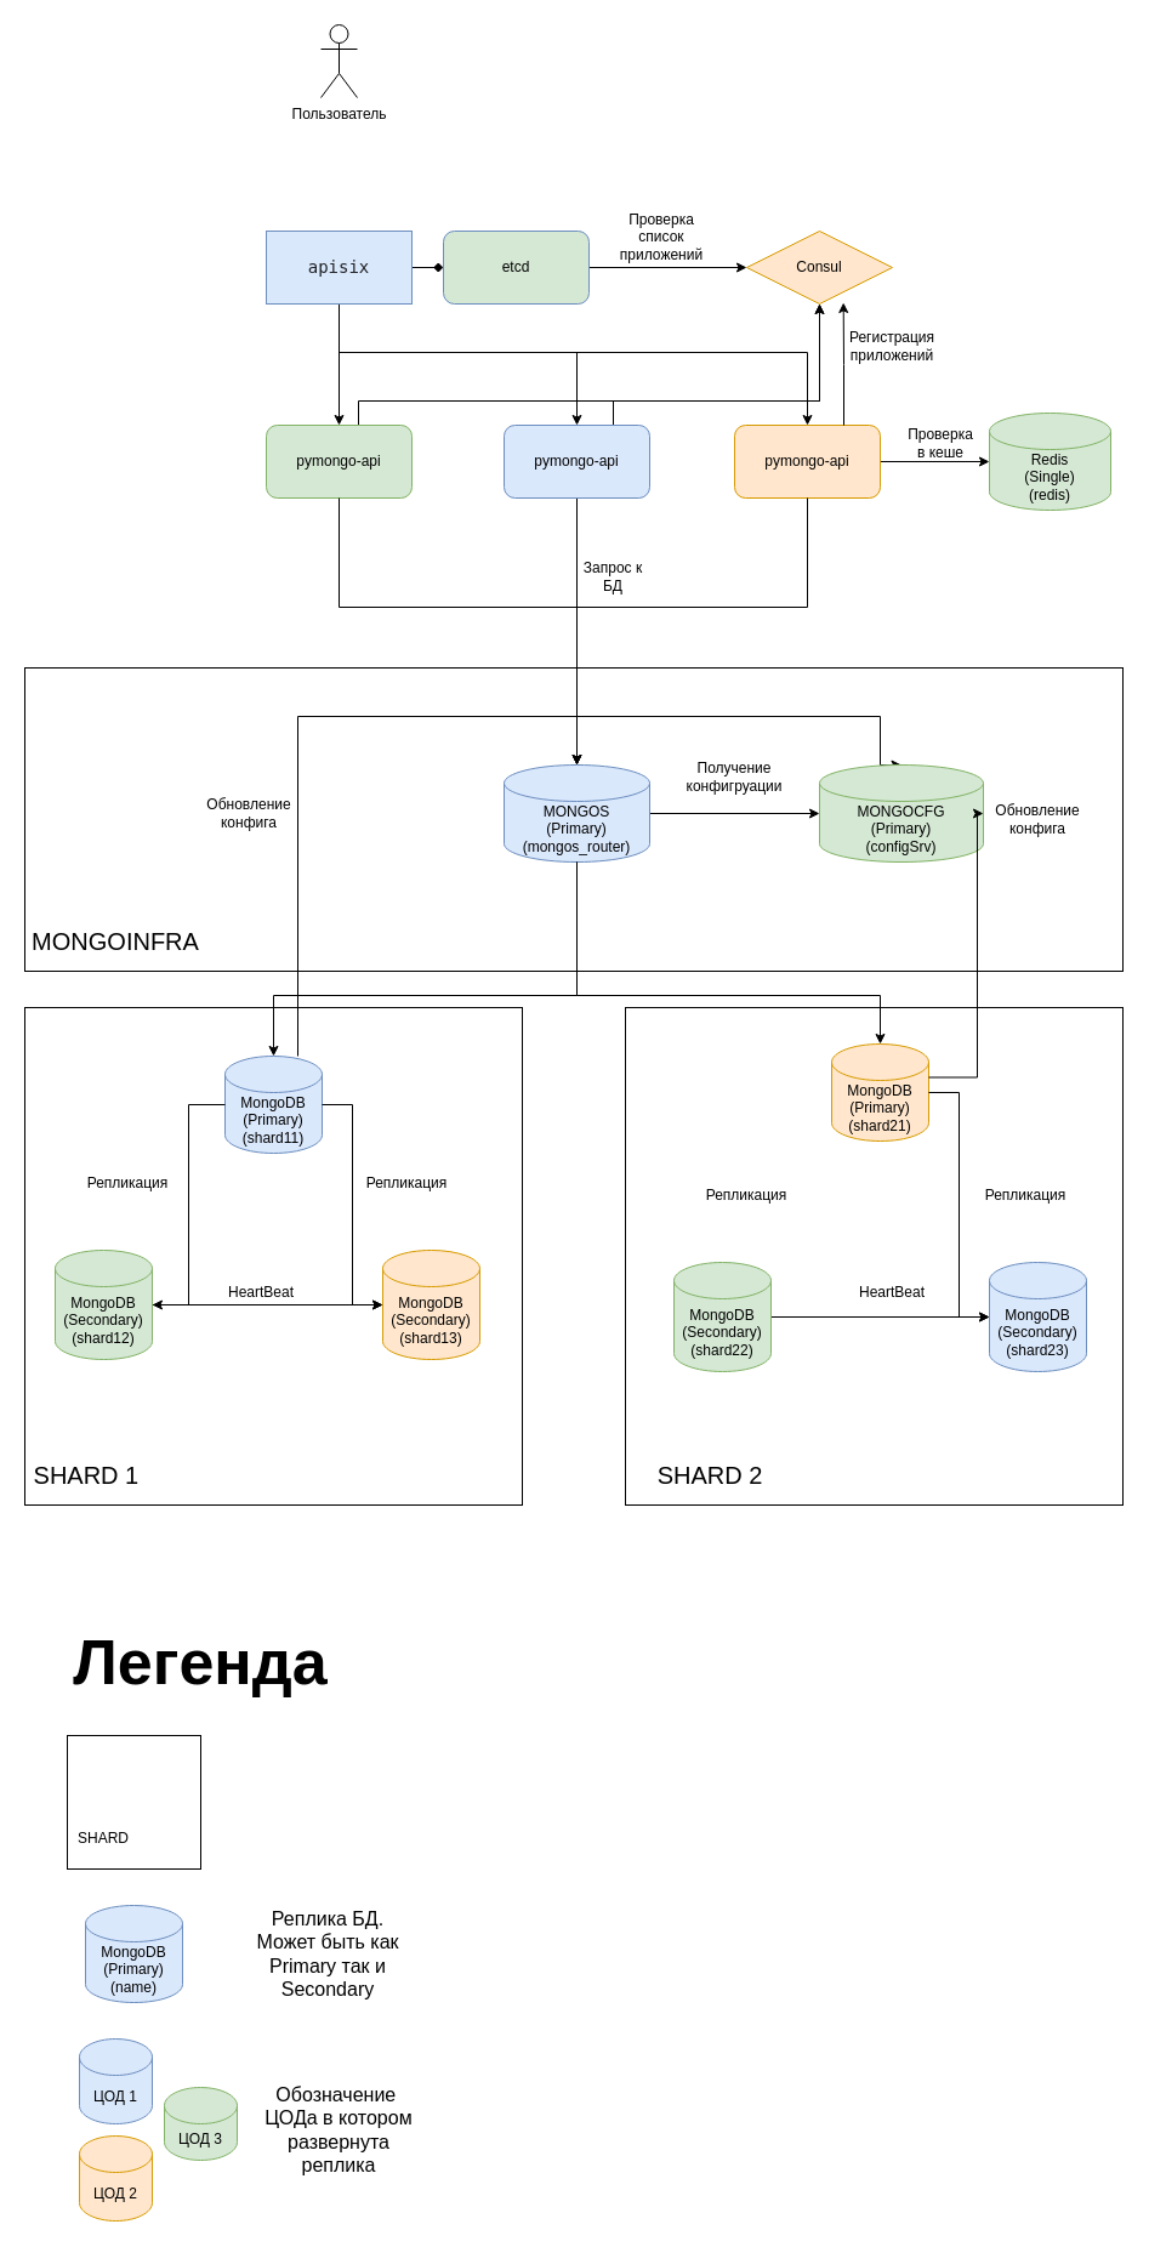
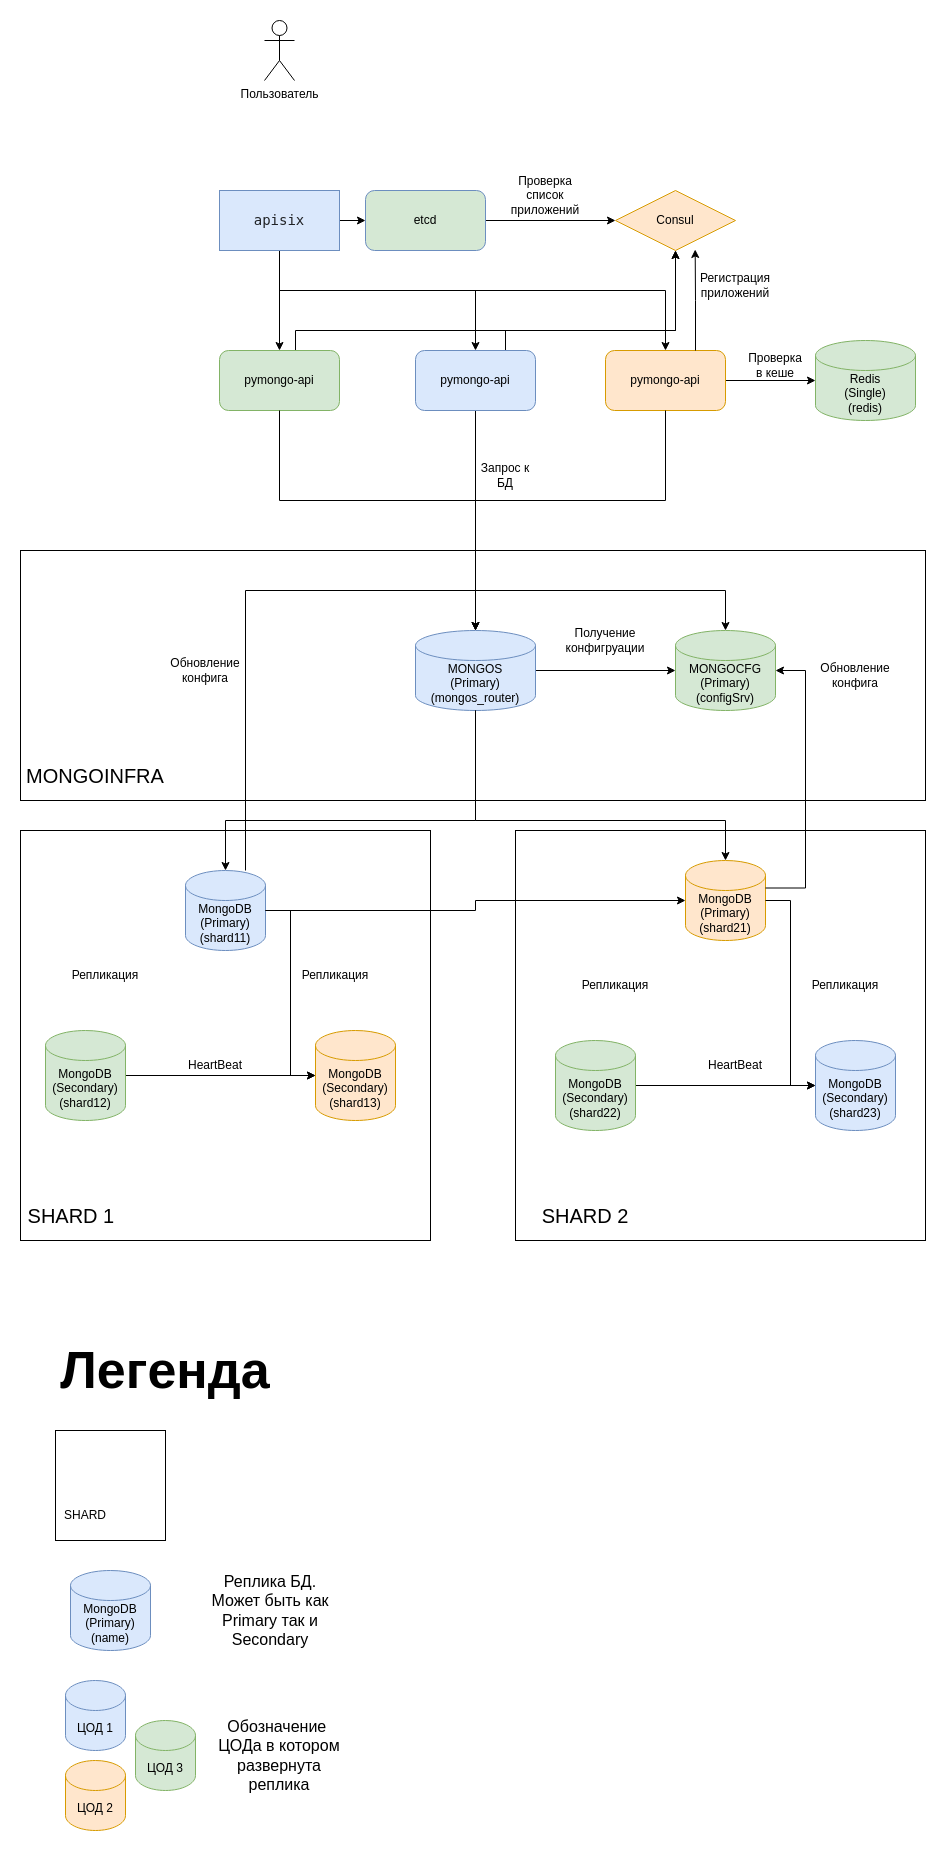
- <mxCell id="58" style="edgeStyle=orthogonalEdgeStyle;rounded=0;orthogonalLoop=1;jettySize=auto;html=1;endArrow=diamond;" edge="1" parent="1" source="59" target="61"><mxGeometry relative="1" as="geometry" /></mxCell>
+ <mxCell id="58" style="edgeStyle=orthogonalEdgeStyle;rounded=0;orthogonalLoop=1;jettySize=auto;html=1;" edge="1" parent="1" source="59" target="61"><mxGeometry relative="1" as="geometry" /></mxCell>
- <mxCell id="17" value="MONGOCFG&lt;br&gt;(Primary)&lt;div&gt;(configSrv)&lt;/div&gt;" style="shape=cylinder3;whiteSpace=wrap;html=1;boundedLbl=1;backgroundOutline=1;size=15;fillColor=#d5e8d4;strokeColor=#82b366;" vertex="1" parent="1"><mxGeometry x="675" y="630" width="135" height="80" as="geometry" /></mxCell>
+ <mxCell id="17" value="MONGOCFG&lt;br&gt;(Primary)&lt;div&gt;(configSrv)&lt;/div&gt;" style="shape=cylinder3;whiteSpace=wrap;html=1;boundedLbl=1;backgroundOutline=1;size=15;fillColor=#d5e8d4;strokeColor=#82b366;" vertex="1" parent="1"><mxGeometry x="675" y="630" width="100" height="80" as="geometry" /></mxCell>
- <mxCell id="15" style="edgeStyle=orthogonalEdgeStyle;rounded=0;orthogonalLoop=1;jettySize=auto;html=1;entryX=1;entryY=0.5;entryDx=0;entryDy=0;entryPerimeter=0;" edge="1" parent="1" source="6" target="11"><mxGeometry relative="1" as="geometry" /></mxCell>
+ <mxCell id="15" style="edgeStyle=orthogonalEdgeStyle;rounded=0;orthogonalLoop=1;jettySize=auto;html=1;" edge="1" parent="1" source="6" target="18"><mxGeometry relative="1" as="geometry" /></mxCell>
- <mxCell id="32" value="ЦОД 3" style="shape=cylinder3;whiteSpace=wrap;html=1;boundedLbl=1;backgroundOutline=1;size=15;fillColor=#d5e8d4;strokeColor=#82b366;" vertex="1" parent="1"><mxGeometry x="135" y="1720" width="60" height="60" as="geometry" /></mxCell>
+ <mxCell id="32" value="ЦОД 3" style="shape=cylinder3;whiteSpace=wrap;html=1;boundedLbl=1;backgroundOutline=1;size=15;fillColor=#d5e8d4;strokeColor=#82b366;" vertex="1" parent="1"><mxGeometry x="135" y="1720" width="60" height="70" as="geometry" /></mxCell>
